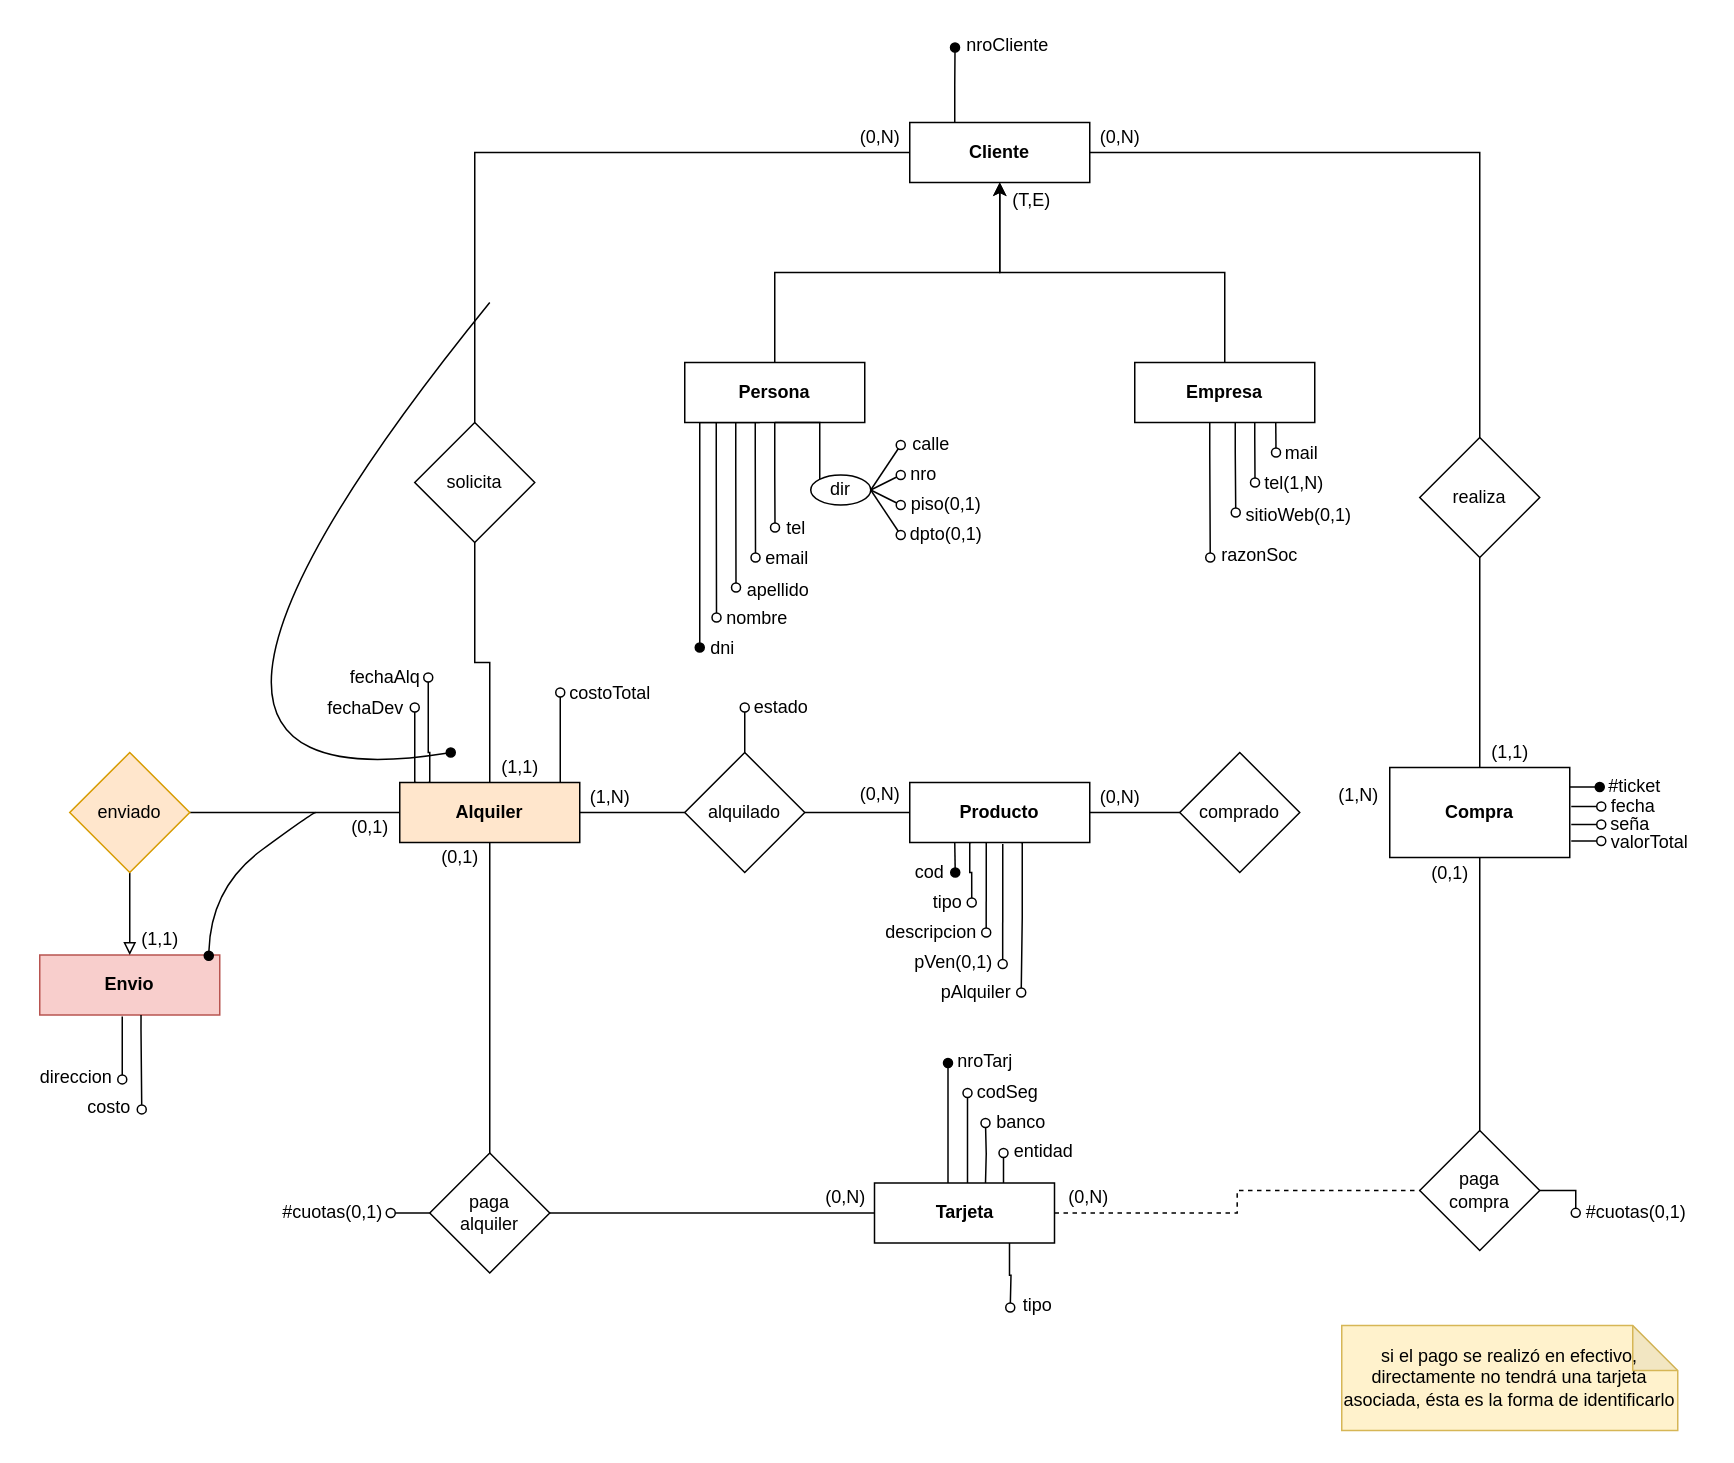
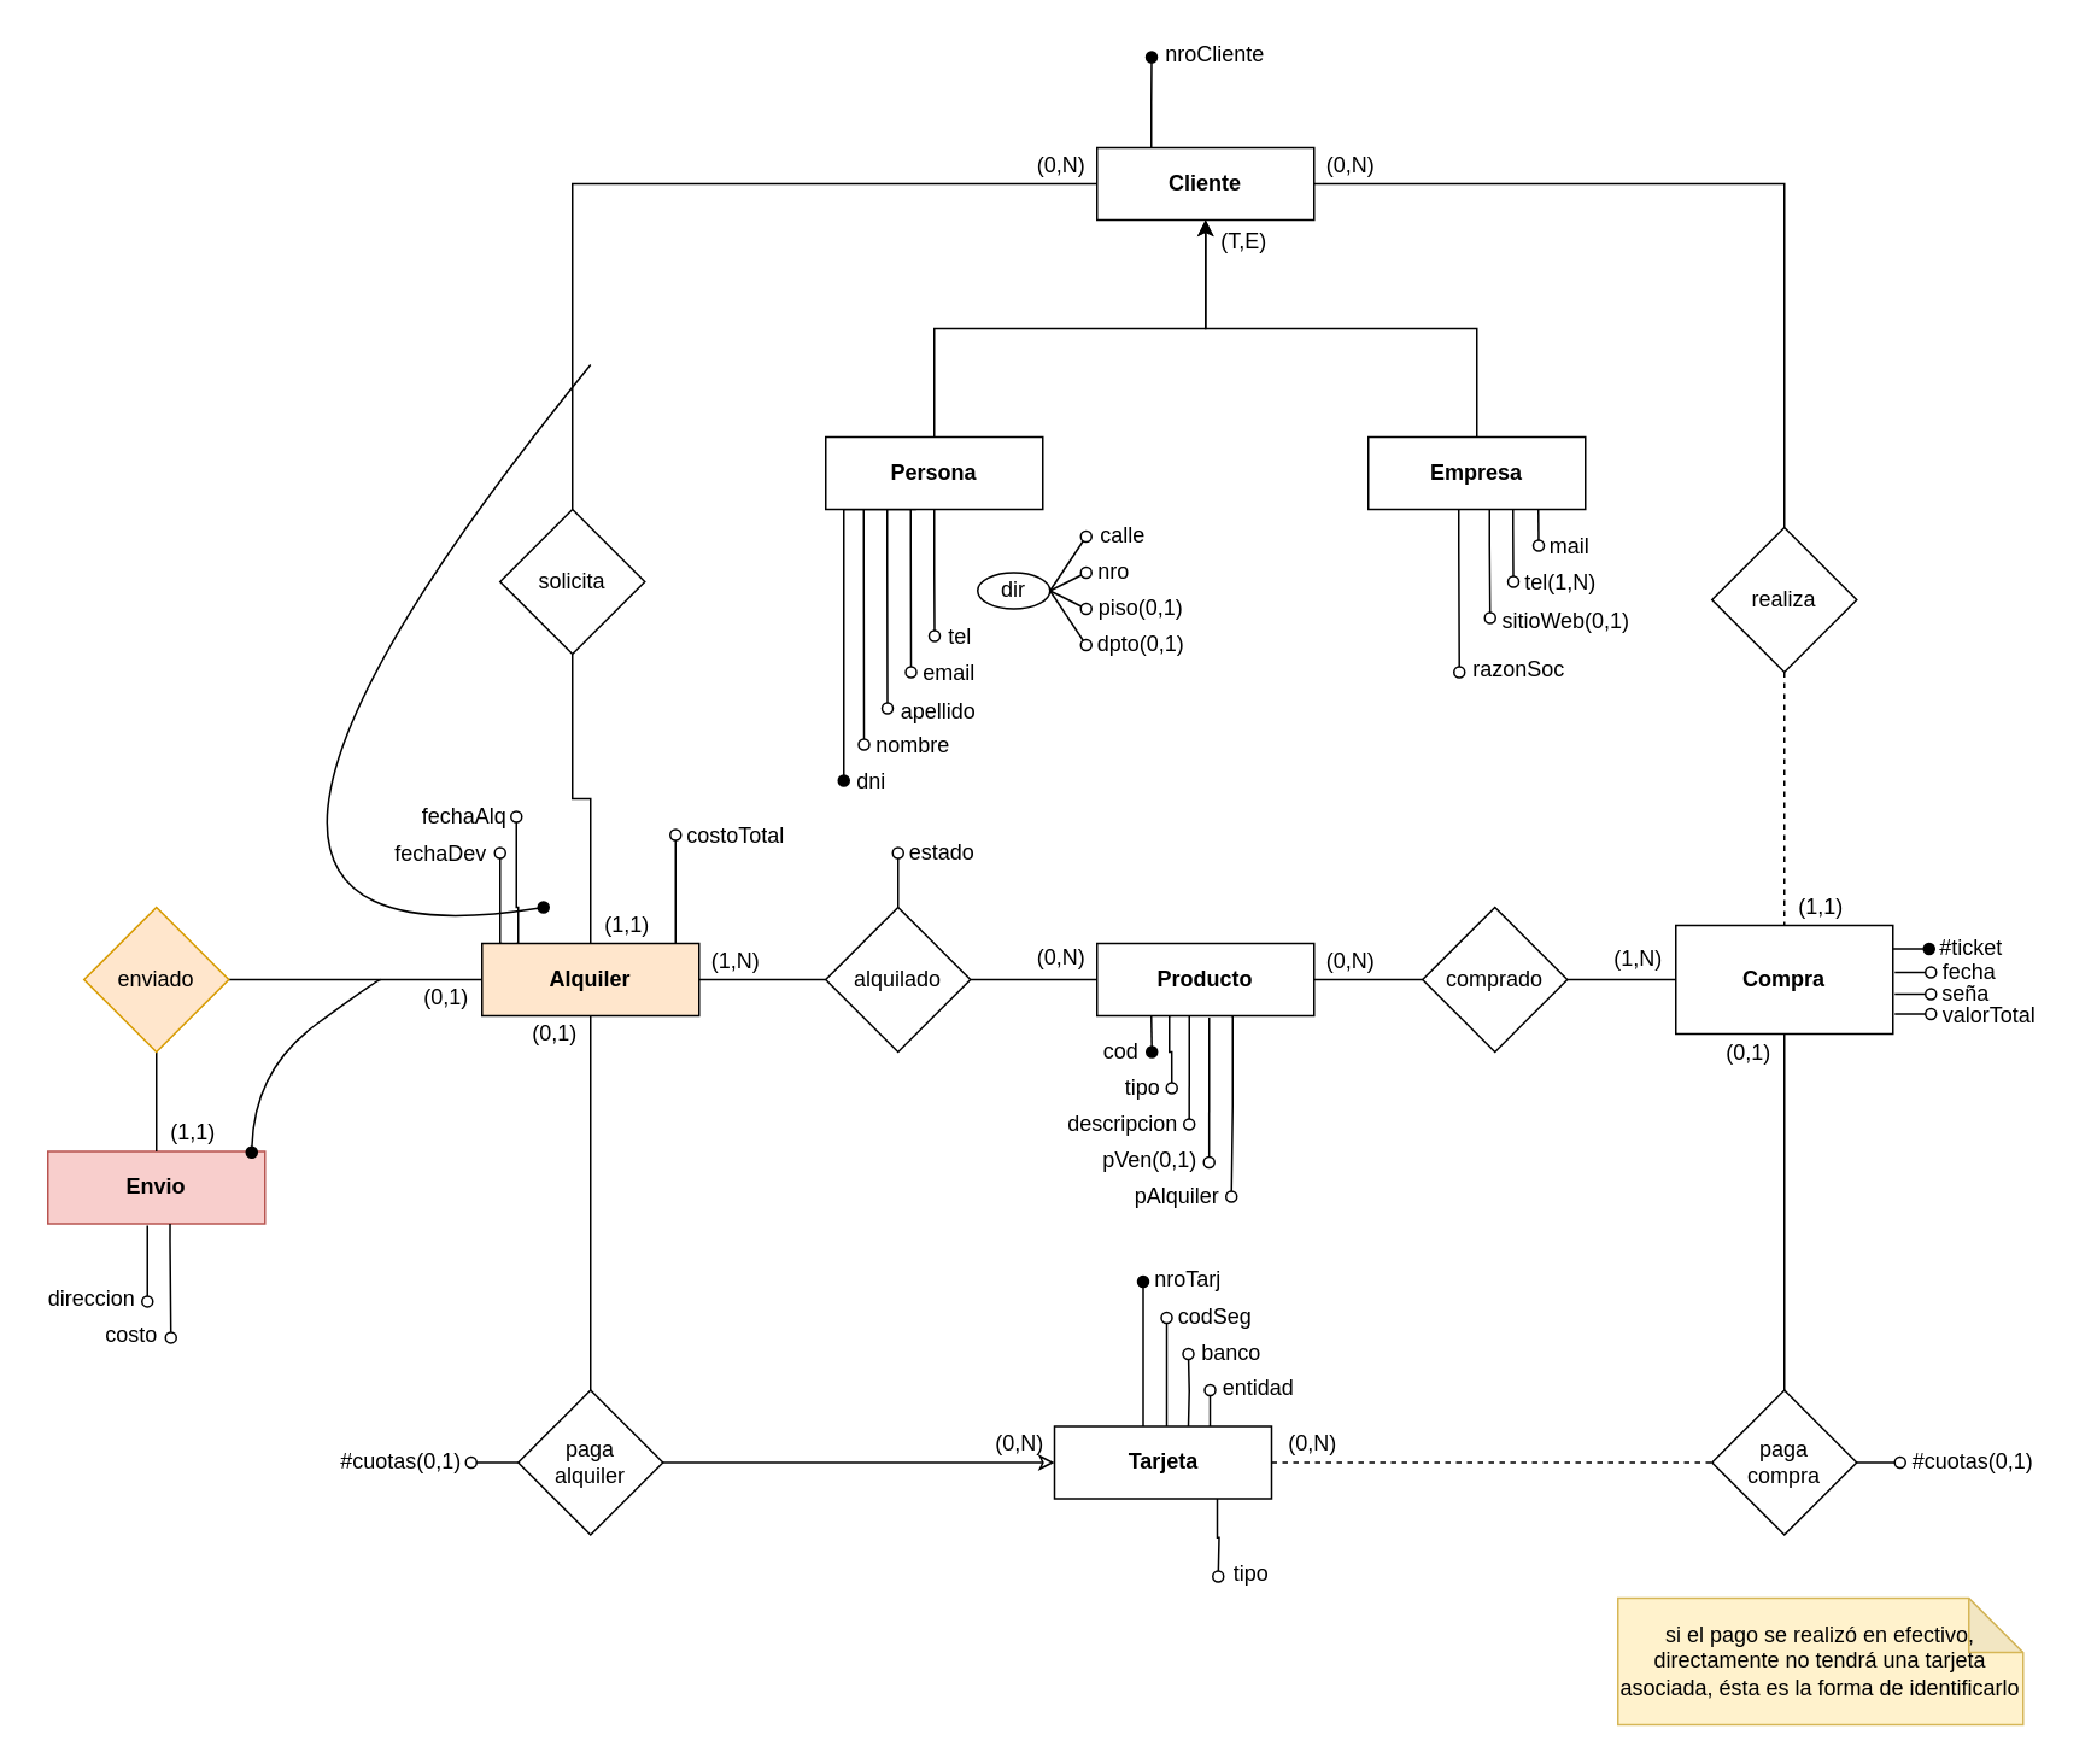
- <mxCell id="97" style="edgeStyle=orthogonalEdgeStyle;rounded=0;orthogonalLoop=1;jettySize=auto;html=1;exitX=0;exitY=0.5;exitDx=0;exitDy=0;entryX=0.5;entryY=1;entryDx=0;entryDy=0;endArrow=none;endFill=0;" parent="1" source="98" target="12" edge="1"><mxGeometry relative="1" as="geometry"><Array as="points"><mxPoint x="546" y="326" /><mxPoint x="546" y="281" /></Array></mxGeometry></mxCell>
- <mxCell id="49" style="edgeStyle=orthogonalEdgeStyle;rounded=0;orthogonalLoop=1;jettySize=auto;html=1;exitX=0.5;exitY=1;exitDx=0;exitDy=0;entryX=0.5;entryY=0;entryDx=0;entryDy=0;endArrow=none;endFill=0;" parent="1" source="50" target="44" edge="1"><mxGeometry relative="1" as="geometry" /></mxCell>
+ <mxCell id="49" style="edgeStyle=orthogonalEdgeStyle;rounded=0;orthogonalLoop=1;jettySize=auto;html=1;exitX=0.5;exitY=1;exitDx=0;exitDy=0;entryX=0.5;entryY=0;entryDx=0;entryDy=0;endArrow=none;endFill=0;dashed=1;" parent="1" source="50" target="44" edge="1"><mxGeometry relative="1" as="geometry" /></mxCell>
+ <mxCell id="45" style="edgeStyle=orthogonalEdgeStyle;rounded=0;orthogonalLoop=1;jettySize=auto;html=1;exitX=1;exitY=0.5;exitDx=0;exitDy=0;entryX=0;entryY=0.5;entryDx=0;entryDy=0;endArrow=none;endFill=0;" parent="1" source="47" target="44" edge="1"><mxGeometry relative="1" as="geometry" /></mxCell>
- <mxCell id="40" style="edgeStyle=orthogonalEdgeStyle;rounded=0;orthogonalLoop=1;jettySize=auto;html=1;exitX=0.5;exitY=1;exitDx=0;exitDy=0;entryX=0.5;entryY=0;entryDx=0;entryDy=0;endArrow=block;endFill=0;" parent="1" source="41" target="39" edge="1"><mxGeometry relative="1" as="geometry" /></mxCell>
+ <mxCell id="40" style="edgeStyle=orthogonalEdgeStyle;rounded=0;orthogonalLoop=1;jettySize=auto;html=1;exitX=0.5;exitY=1;exitDx=0;exitDy=0;entryX=0.5;entryY=0;entryDx=0;entryDy=0;endArrow=none;endFill=0;" parent="1" source="41" target="39" edge="1"><mxGeometry relative="1" as="geometry" /></mxCell>
- <mxCell id="62" value="paga&lt;br&gt;compra" style="rhombus;whiteSpace=wrap;html=1;" parent="1" vertex="1"><mxGeometry x="946" y="753" width="80" height="80" as="geometry" /></mxCell>
+ <mxCell id="62" value="paga&lt;br&gt;compra" style="rhombus;whiteSpace=wrap;html=1;" parent="1" vertex="1"><mxGeometry x="946" y="768" width="80" height="80" as="geometry" /></mxCell>
- <mxCell id="58" style="edgeStyle=orthogonalEdgeStyle;rounded=0;orthogonalLoop=1;jettySize=auto;html=1;exitX=1;exitY=0.5;exitDx=0;exitDy=0;entryX=0;entryY=0.5;entryDx=0;entryDy=0;endArrow=none;endFill=0;" parent="1" source="60" target="57" edge="1"><mxGeometry relative="1" as="geometry"><mxPoint x="606" y="731" as="targetPoint" /></mxGeometry></mxCell>
+ <mxCell id="58" style="edgeStyle=orthogonalEdgeStyle;rounded=0;orthogonalLoop=1;jettySize=auto;html=1;exitX=1;exitY=0.5;exitDx=0;exitDy=0;entryX=0;entryY=0.5;entryDx=0;entryDy=0;endArrow=classic;endFill=0;" parent="1" source="60" target="57" edge="1"><mxGeometry relative="1" as="geometry"><mxPoint x="606" y="731" as="targetPoint" /></mxGeometry></mxCell>
